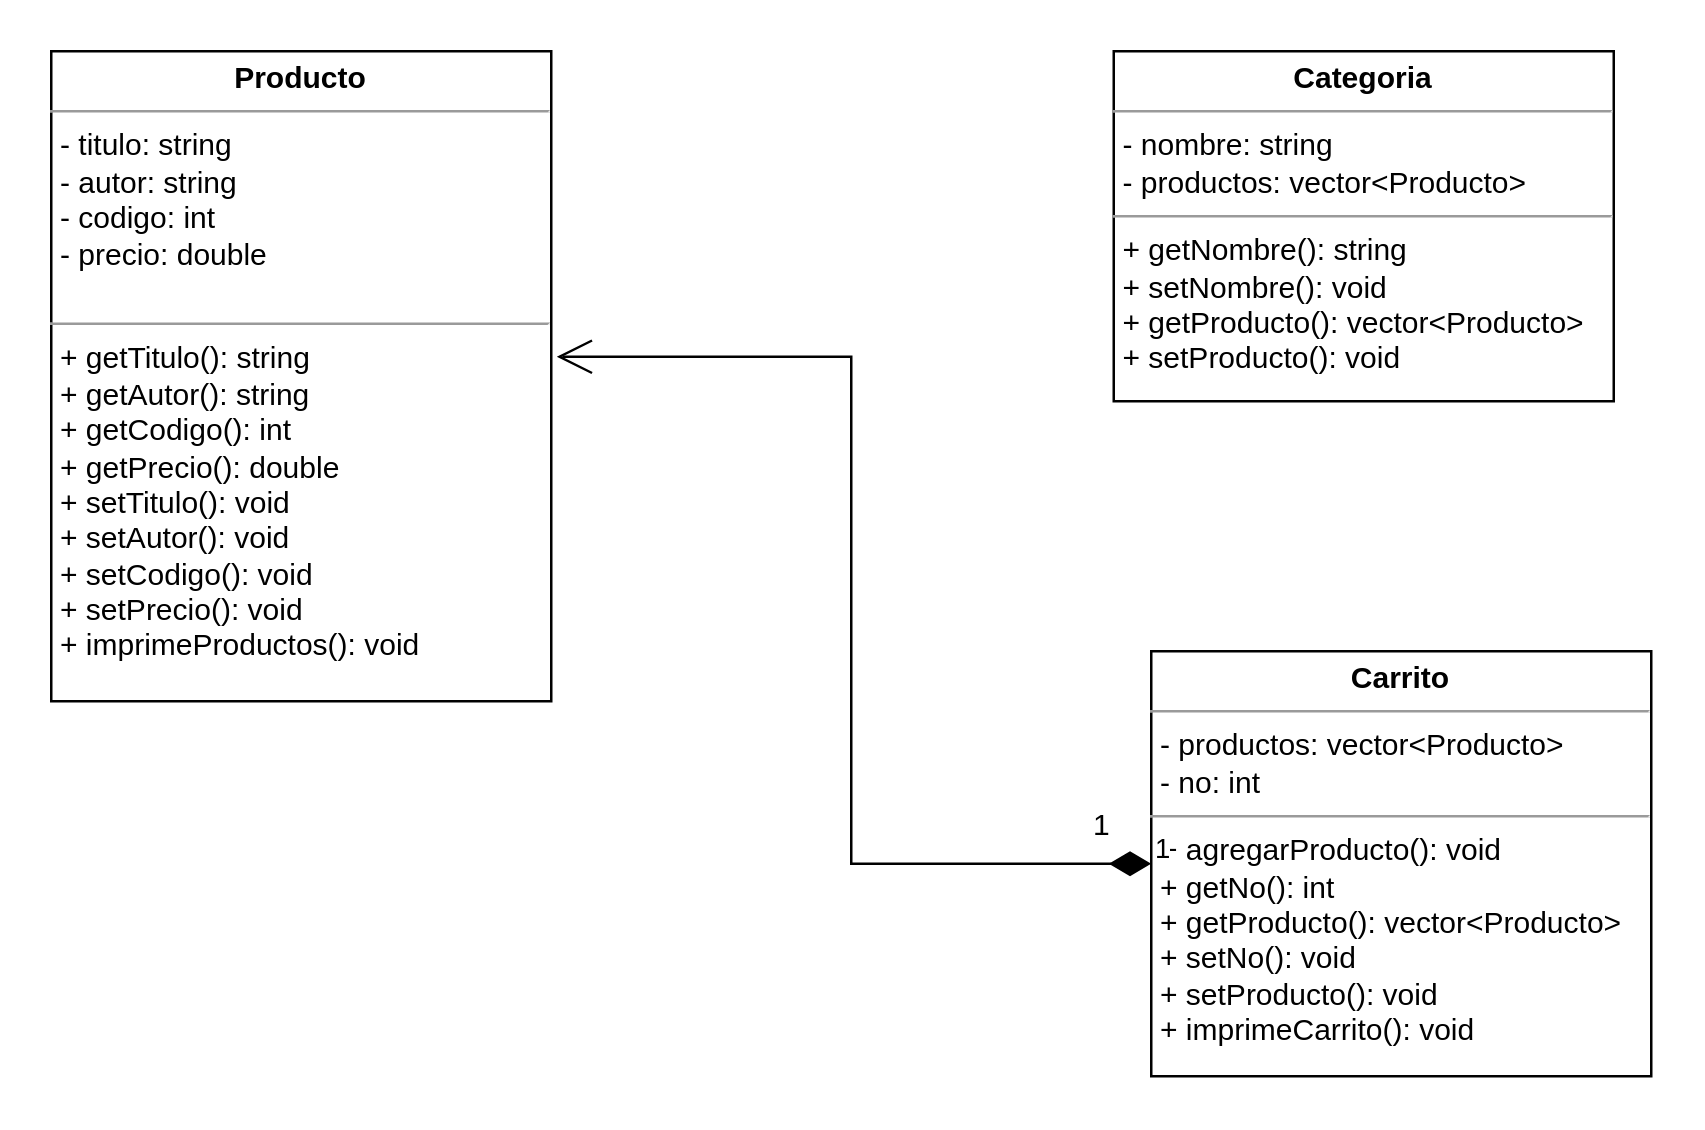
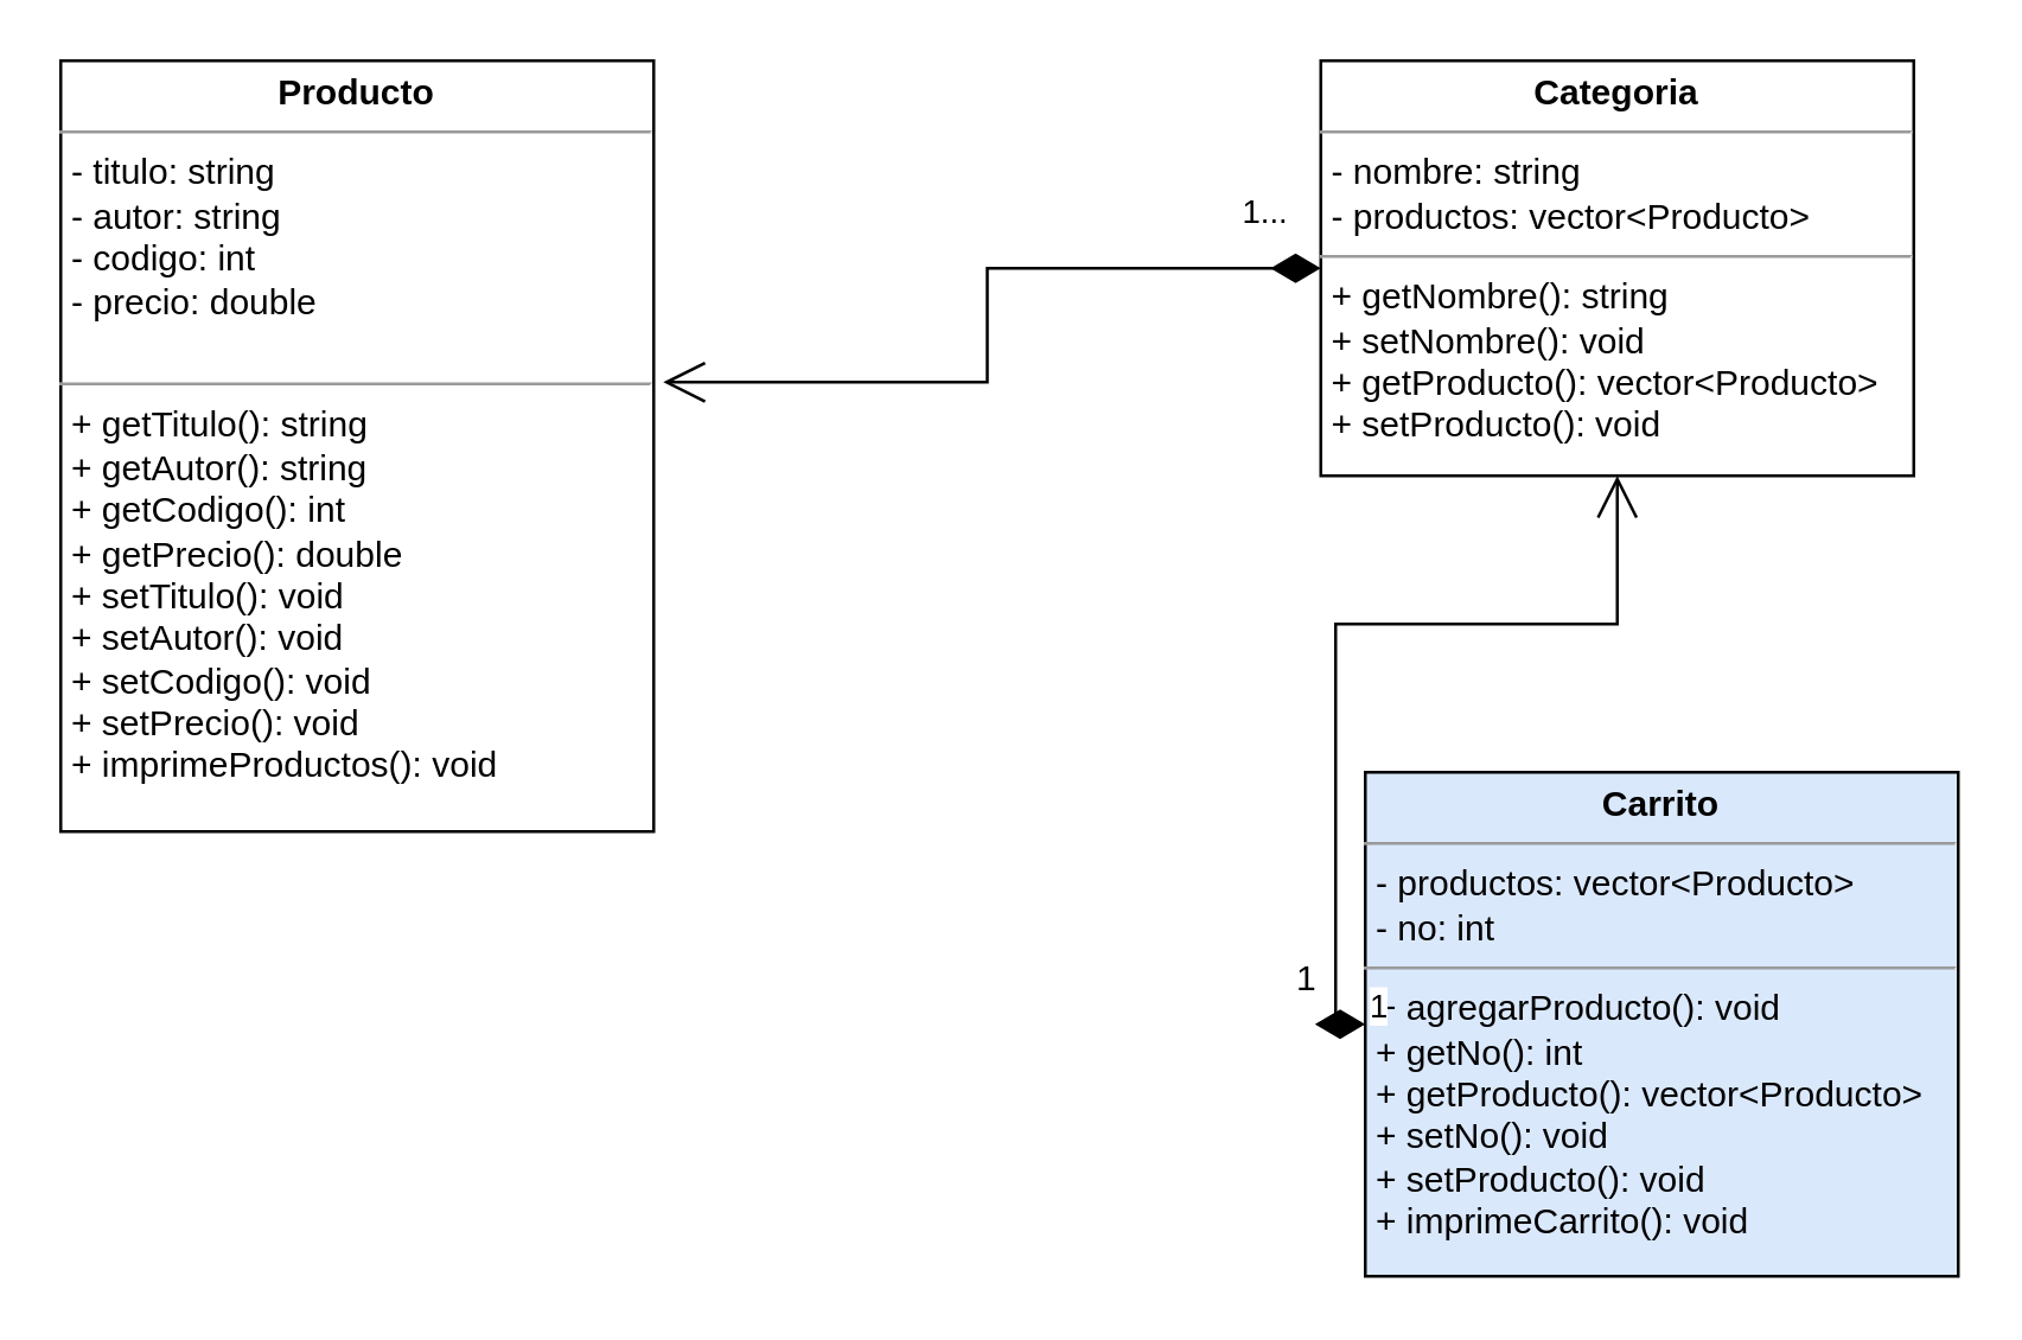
+ <mxCell id="5" value="1..." style="endArrow=open;html=1;endSize=12;startArrow=diamondThin;startSize=14;startFill=1;edgeStyle=orthogonalEdgeStyle;align=left;verticalAlign=bottom;rounded=0;exitX=0;exitY=0.5;exitDx=0;exitDy=0;entryX=1.016;entryY=0.417;entryDx=0;entryDy=0;entryPerimeter=0;" edge="1" parent="1" source="3" target="2"><mxGeometry x="-0.782" y="-10" relative="1" as="geometry"><mxPoint x="270" y="160" as="sourcePoint" /><mxPoint x="430" y="160" as="targetPoint" /><mxPoint as="offset" /></mxGeometry></mxCell>
- <mxCell id="6" value="1" style="endArrow=open;html=1;endSize=12;startArrow=diamondThin;startSize=14;startFill=1;edgeStyle=orthogonalEdgeStyle;align=left;verticalAlign=bottom;rounded=0;exitX=0;exitY=0.5;exitDx=0;exitDy=0;entryX=1.011;entryY=0.47;entryDx=0;entryDy=0;entryPerimeter=0;" edge="1" parent="1" source="4" target="2"><mxGeometry x="-1" y="3" relative="1" as="geometry"><mxPoint x="330" y="250" as="sourcePoint" /><mxPoint x="490" y="250" as="targetPoint" /></mxGeometry></mxCell>
+ <mxCell id="6" value="1" style="endArrow=open;html=1;endSize=12;startArrow=diamondThin;startSize=14;startFill=1;edgeStyle=orthogonalEdgeStyle;align=left;verticalAlign=bottom;rounded=0;exitX=0;exitY=0.5;exitDx=0;exitDy=0;" edge="1" parent="1" source="4" target="3"><mxGeometry x="-1" y="3" relative="1" as="geometry"><mxPoint x="330" y="250" as="sourcePoint" /><mxPoint x="490" y="250" as="targetPoint" /></mxGeometry></mxCell>
- <mxCell id="4" value="&lt;p style=&quot;margin: 0px ; margin-top: 4px ; text-align: center&quot;&gt;&lt;b&gt;Carrito&lt;/b&gt;&lt;/p&gt;&lt;hr size=&quot;1&quot;&gt;&lt;p style=&quot;margin: 0px ; margin-left: 4px&quot;&gt;- productos: vector&amp;lt;Producto&amp;gt;&lt;/p&gt;&lt;p style=&quot;margin: 0px ; margin-left: 4px&quot;&gt;- no: int&lt;/p&gt;&lt;hr size=&quot;1&quot;&gt;&lt;p style=&quot;margin: 0px ; margin-left: 4px&quot;&gt;+ agregarProducto(): void&lt;/p&gt;&lt;p style=&quot;margin: 0px 0px 0px 4px&quot;&gt;+ getNo(): int&lt;/p&gt;&lt;p style=&quot;margin: 0px 0px 0px 4px&quot;&gt;+ getProducto(): vector&amp;lt;Producto&amp;gt;&lt;/p&gt;&lt;p style=&quot;margin: 0px 0px 0px 4px&quot;&gt;+ setNo(): void&lt;/p&gt;&lt;p style=&quot;margin: 0px 0px 0px 4px&quot;&gt;+ setProducto(): void&lt;/p&gt;&lt;p style=&quot;margin: 0px 0px 0px 4px&quot;&gt;+ imprimeCarrito(): void&lt;/p&gt;" style="verticalAlign=top;align=left;overflow=fill;fontSize=12;fontFamily=Helvetica;html=1;" vertex="1" parent="1"><mxGeometry x="460" y="260" width="200" height="170" as="geometry" /></mxCell>
+ <mxCell id="4" value="&lt;p style=&quot;margin: 0px ; margin-top: 4px ; text-align: center&quot;&gt;&lt;b&gt;Carrito&lt;/b&gt;&lt;/p&gt;&lt;hr size=&quot;1&quot;&gt;&lt;p style=&quot;margin: 0px ; margin-left: 4px&quot;&gt;- productos: vector&amp;lt;Producto&amp;gt;&lt;/p&gt;&lt;p style=&quot;margin: 0px ; margin-left: 4px&quot;&gt;- no: int&lt;/p&gt;&lt;hr size=&quot;1&quot;&gt;&lt;p style=&quot;margin: 0px ; margin-left: 4px&quot;&gt;+ agregarProducto(): void&lt;/p&gt;&lt;p style=&quot;margin: 0px 0px 0px 4px&quot;&gt;+ getNo(): int&lt;/p&gt;&lt;p style=&quot;margin: 0px 0px 0px 4px&quot;&gt;+ getProducto(): vector&amp;lt;Producto&amp;gt;&lt;/p&gt;&lt;p style=&quot;margin: 0px 0px 0px 4px&quot;&gt;+ setNo(): void&lt;/p&gt;&lt;p style=&quot;margin: 0px 0px 0px 4px&quot;&gt;+ setProducto(): void&lt;/p&gt;&lt;p style=&quot;margin: 0px 0px 0px 4px&quot;&gt;+ imprimeCarrito(): void&lt;/p&gt;" style="verticalAlign=top;align=left;overflow=fill;fontSize=12;fontFamily=Helvetica;html=1;fillColor=#dae8fc;" vertex="1" parent="1"><mxGeometry x="460" y="260" width="200" height="170" as="geometry" /></mxCell>
